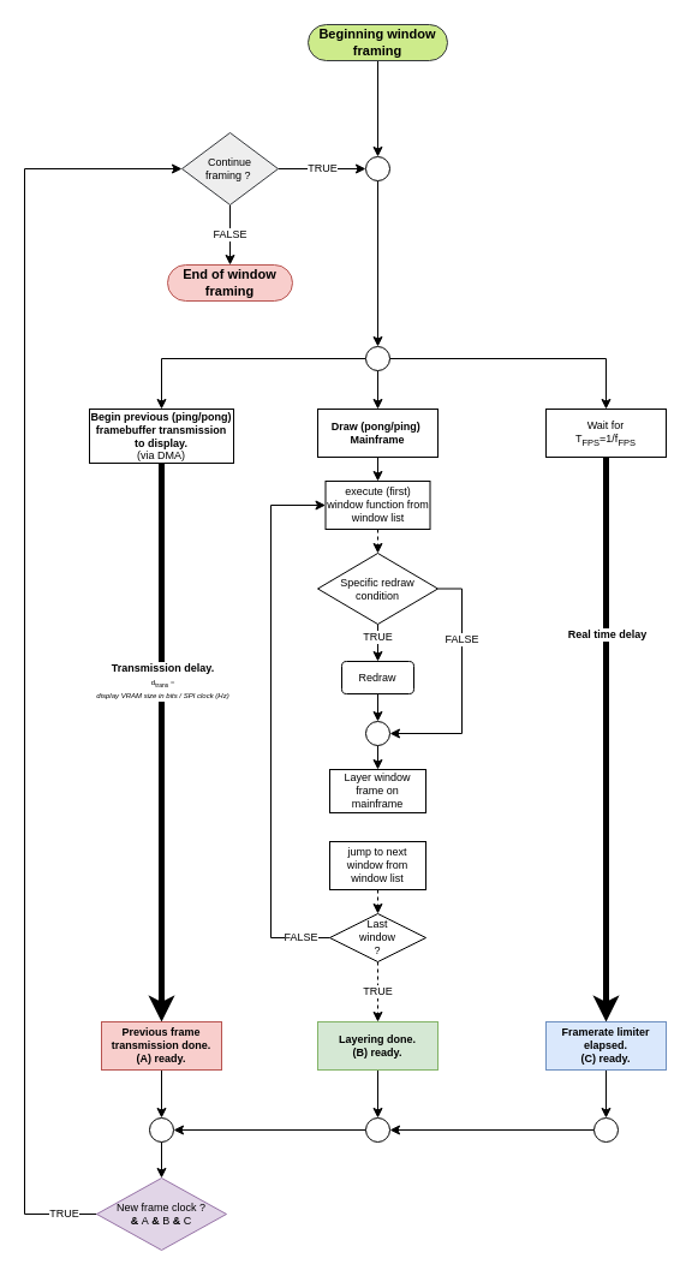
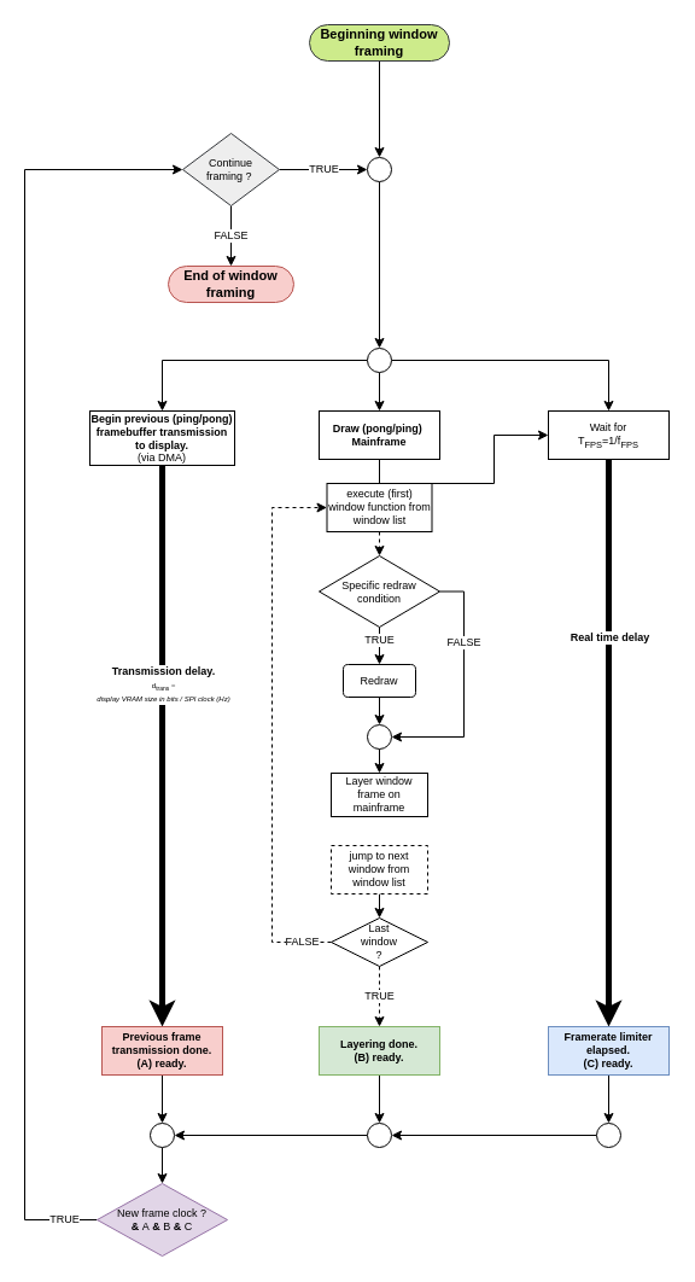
- <mxCell id="3" style="edgeStyle=orthogonalEdgeStyle;rounded=0;orthogonalLoop=1;jettySize=auto;html=1;exitX=0.5;exitY=1;exitDx=0;exitDy=0;entryX=0.5;entryY=0;entryDx=0;entryDy=0;fontSize=9;" edge="1" parent="1" source="4" target="6"><mxGeometry relative="1" as="geometry"><mxPoint x="314.143" y="409.857" as="targetPoint" /></mxGeometry></mxCell>
+ <mxCell id="3" style="edgeStyle=orthogonalEdgeStyle;rounded=0;orthogonalLoop=1;jettySize=auto;html=1;exitX=0.5;exitY=1;exitDx=0;exitDy=0;fontSize=9;" edge="1" parent="1" source="4" target="33"><mxGeometry relative="1" as="geometry"><mxPoint x="314.143" y="409.857" as="targetPoint" /></mxGeometry></mxCell>
- <mxCell id="17" value="FALSE" style="edgeStyle=orthogonalEdgeStyle;rounded=0;orthogonalLoop=1;jettySize=auto;html=1;exitX=0;exitY=0.5;exitDx=0;exitDy=0;fontSize=9;entryX=0;entryY=0.5;entryDx=0;entryDy=0;" edge="1" parent="1" source="19" target="6"><mxGeometry x="-0.895" relative="1" as="geometry"><mxPoint x="204" y="480" as="targetPoint" /><Array as="points"><mxPoint x="225" y="780" /><mxPoint x="225" y="420" /></Array><mxPoint as="offset" /></mxGeometry></mxCell>
+ <mxCell id="17" value="FALSE" style="edgeStyle=orthogonalEdgeStyle;rounded=0;orthogonalLoop=1;jettySize=auto;html=1;exitX=0;exitY=0.5;exitDx=0;exitDy=0;fontSize=9;entryX=0;entryY=0.5;entryDx=0;entryDy=0;dashed=1;" edge="1" parent="1" source="19" target="6"><mxGeometry x="-0.895" relative="1" as="geometry"><mxPoint x="204" y="480" as="targetPoint" /><Array as="points"><mxPoint x="225" y="780" /><mxPoint x="225" y="420" /></Array><mxPoint as="offset" /></mxGeometry></mxCell>
- <mxCell id="16" value="jump to next window from window list" style="rounded=0;whiteSpace=wrap;html=1;fontSize=9;" vertex="1" parent="1"><mxGeometry x="274" y="700" width="80" height="40" as="geometry" /></mxCell>
+ <mxCell id="16" value="jump to next window from window list" style="rounded=0;whiteSpace=wrap;html=1;fontSize=9;dashed=1;" vertex="1" parent="1"><mxGeometry x="274" y="700" width="80" height="40" as="geometry" /></mxCell>
- <mxCell id="15" style="edgeStyle=orthogonalEdgeStyle;rounded=0;orthogonalLoop=1;jettySize=auto;html=1;exitX=0.5;exitY=1;exitDx=0;exitDy=0;entryX=0.5;entryY=0;entryDx=0;entryDy=0;fontSize=9;dashed=1;" edge="1" parent="1" source="16" target="19"><mxGeometry relative="1" as="geometry" /></mxCell>
+ <mxCell id="15" style="edgeStyle=orthogonalEdgeStyle;rounded=0;orthogonalLoop=1;jettySize=auto;html=1;exitX=0.5;exitY=1;exitDx=0;exitDy=0;entryX=0.5;entryY=0;entryDx=0;entryDy=0;fontSize=9;" edge="1" parent="1" source="16" target="19"><mxGeometry relative="1" as="geometry" /></mxCell>
